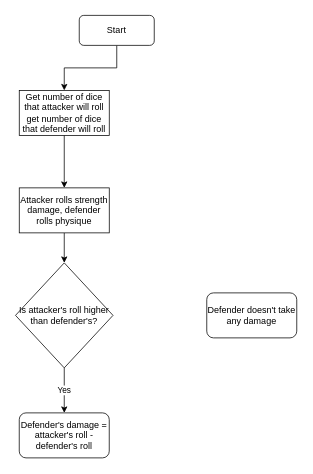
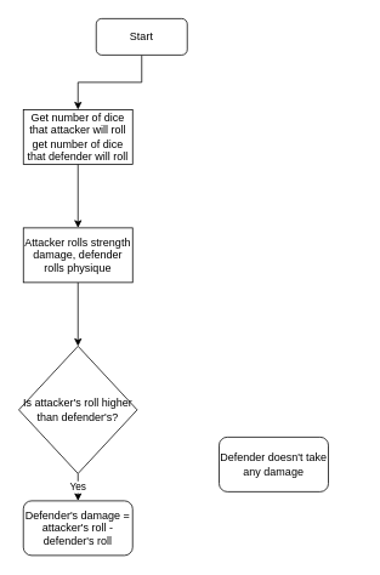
- <mxCell id="7" value="Is attacker's roll higher than defender's?" style="rhombus;whiteSpace=wrap;html=1;" parent="1" vertex="1"><mxGeometry x="20" y="350" width="130" height="140" as="geometry" /></mxCell>
+ <mxCell id="7" value="Is attacker's roll higher than defender's?" style="rhombus;whiteSpace=wrap;html=1;" parent="1" vertex="1"><mxGeometry x="20" y="380" width="130" height="140" as="geometry" /></mxCell>
- <mxCell id="8" value="Defender doesn't take any damage" style="rounded=1;whiteSpace=wrap;html=1;" parent="1" vertex="1"><mxGeometry x="275" y="390" width="120" height="60" as="geometry" /></mxCell>
+ <mxCell id="8" value="Defender doesn't take any damage" style="rounded=1;whiteSpace=wrap;html=1;" parent="1" vertex="1"><mxGeometry x="240" y="480" width="120" height="60" as="geometry" /></mxCell>
